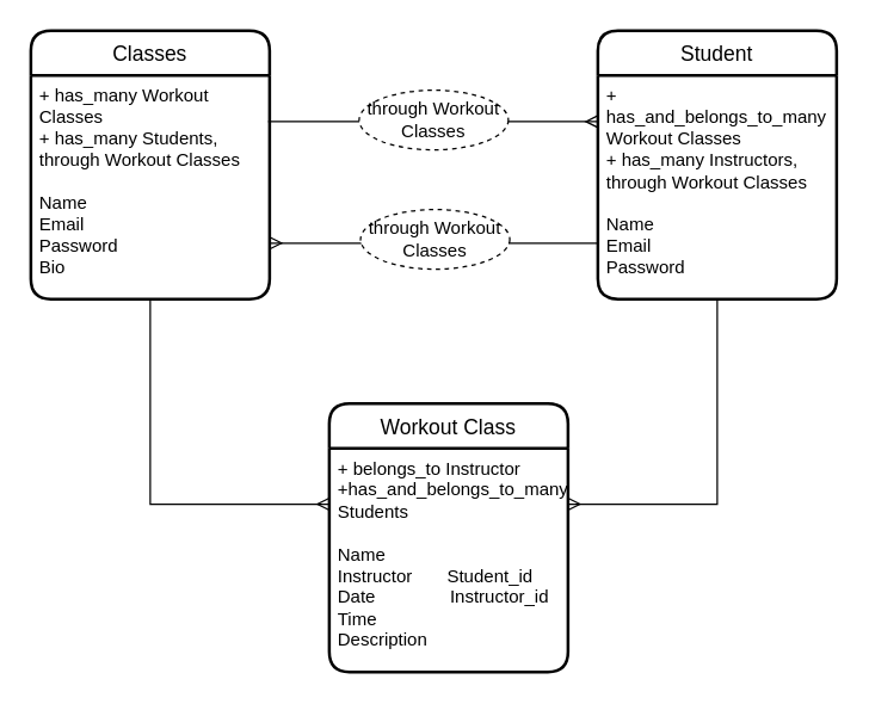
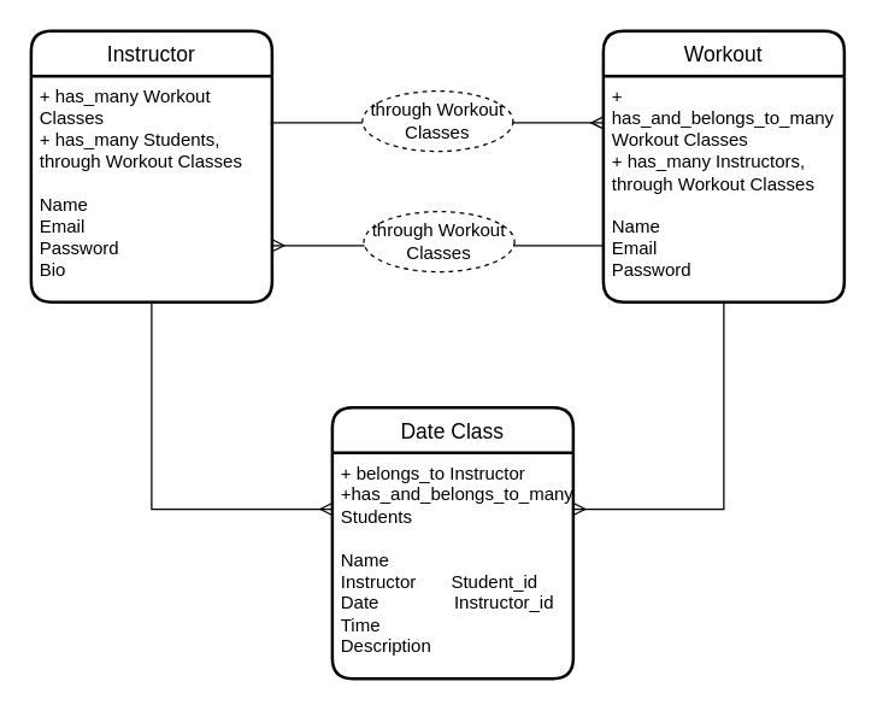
- <mxCell id="2" value="Classes" style="swimlane;childLayout=stackLayout;horizontal=1;startSize=30;horizontalStack=0;rounded=1;fontSize=14;fontStyle=0;strokeWidth=2;resizeParent=0;resizeLast=1;shadow=0;dashed=0;align=center;" parent="1" vertex="1"><mxGeometry x="20" y="20" width="160" height="180" as="geometry" /></mxCell>
+ <mxCell id="2" value="Instructor" style="swimlane;childLayout=stackLayout;horizontal=1;startSize=30;horizontalStack=0;rounded=1;fontSize=14;fontStyle=0;strokeWidth=2;resizeParent=0;resizeLast=1;shadow=0;dashed=0;align=center;" parent="1" vertex="1"><mxGeometry x="20" y="20" width="160" height="180" as="geometry" /></mxCell>
- <mxCell id="4" value="Student" style="swimlane;childLayout=stackLayout;horizontal=1;startSize=30;horizontalStack=0;rounded=1;fontSize=14;fontStyle=0;strokeWidth=2;resizeParent=0;resizeLast=1;shadow=0;dashed=0;align=center;" parent="1" vertex="1"><mxGeometry x="400" y="20" width="160" height="180" as="geometry" /></mxCell>
+ <mxCell id="4" value="Workout" style="swimlane;childLayout=stackLayout;horizontal=1;startSize=30;horizontalStack=0;rounded=1;fontSize=14;fontStyle=0;strokeWidth=2;resizeParent=0;resizeLast=1;shadow=0;dashed=0;align=center;" parent="1" vertex="1"><mxGeometry x="400" y="20" width="160" height="180" as="geometry" /></mxCell>
- <mxCell id="6" value="Workout Class" style="swimlane;childLayout=stackLayout;horizontal=1;startSize=30;horizontalStack=0;rounded=1;fontSize=14;fontStyle=0;strokeWidth=2;resizeParent=0;resizeLast=1;shadow=0;dashed=0;align=center;" parent="1" vertex="1"><mxGeometry x="220" y="270" width="160" height="180" as="geometry" /></mxCell>
+ <mxCell id="6" value="Date Class" style="swimlane;childLayout=stackLayout;horizontal=1;startSize=30;horizontalStack=0;rounded=1;fontSize=14;fontStyle=0;strokeWidth=2;resizeParent=0;resizeLast=1;shadow=0;dashed=0;align=center;" parent="1" vertex="1"><mxGeometry x="220" y="270" width="160" height="180" as="geometry" /></mxCell>
